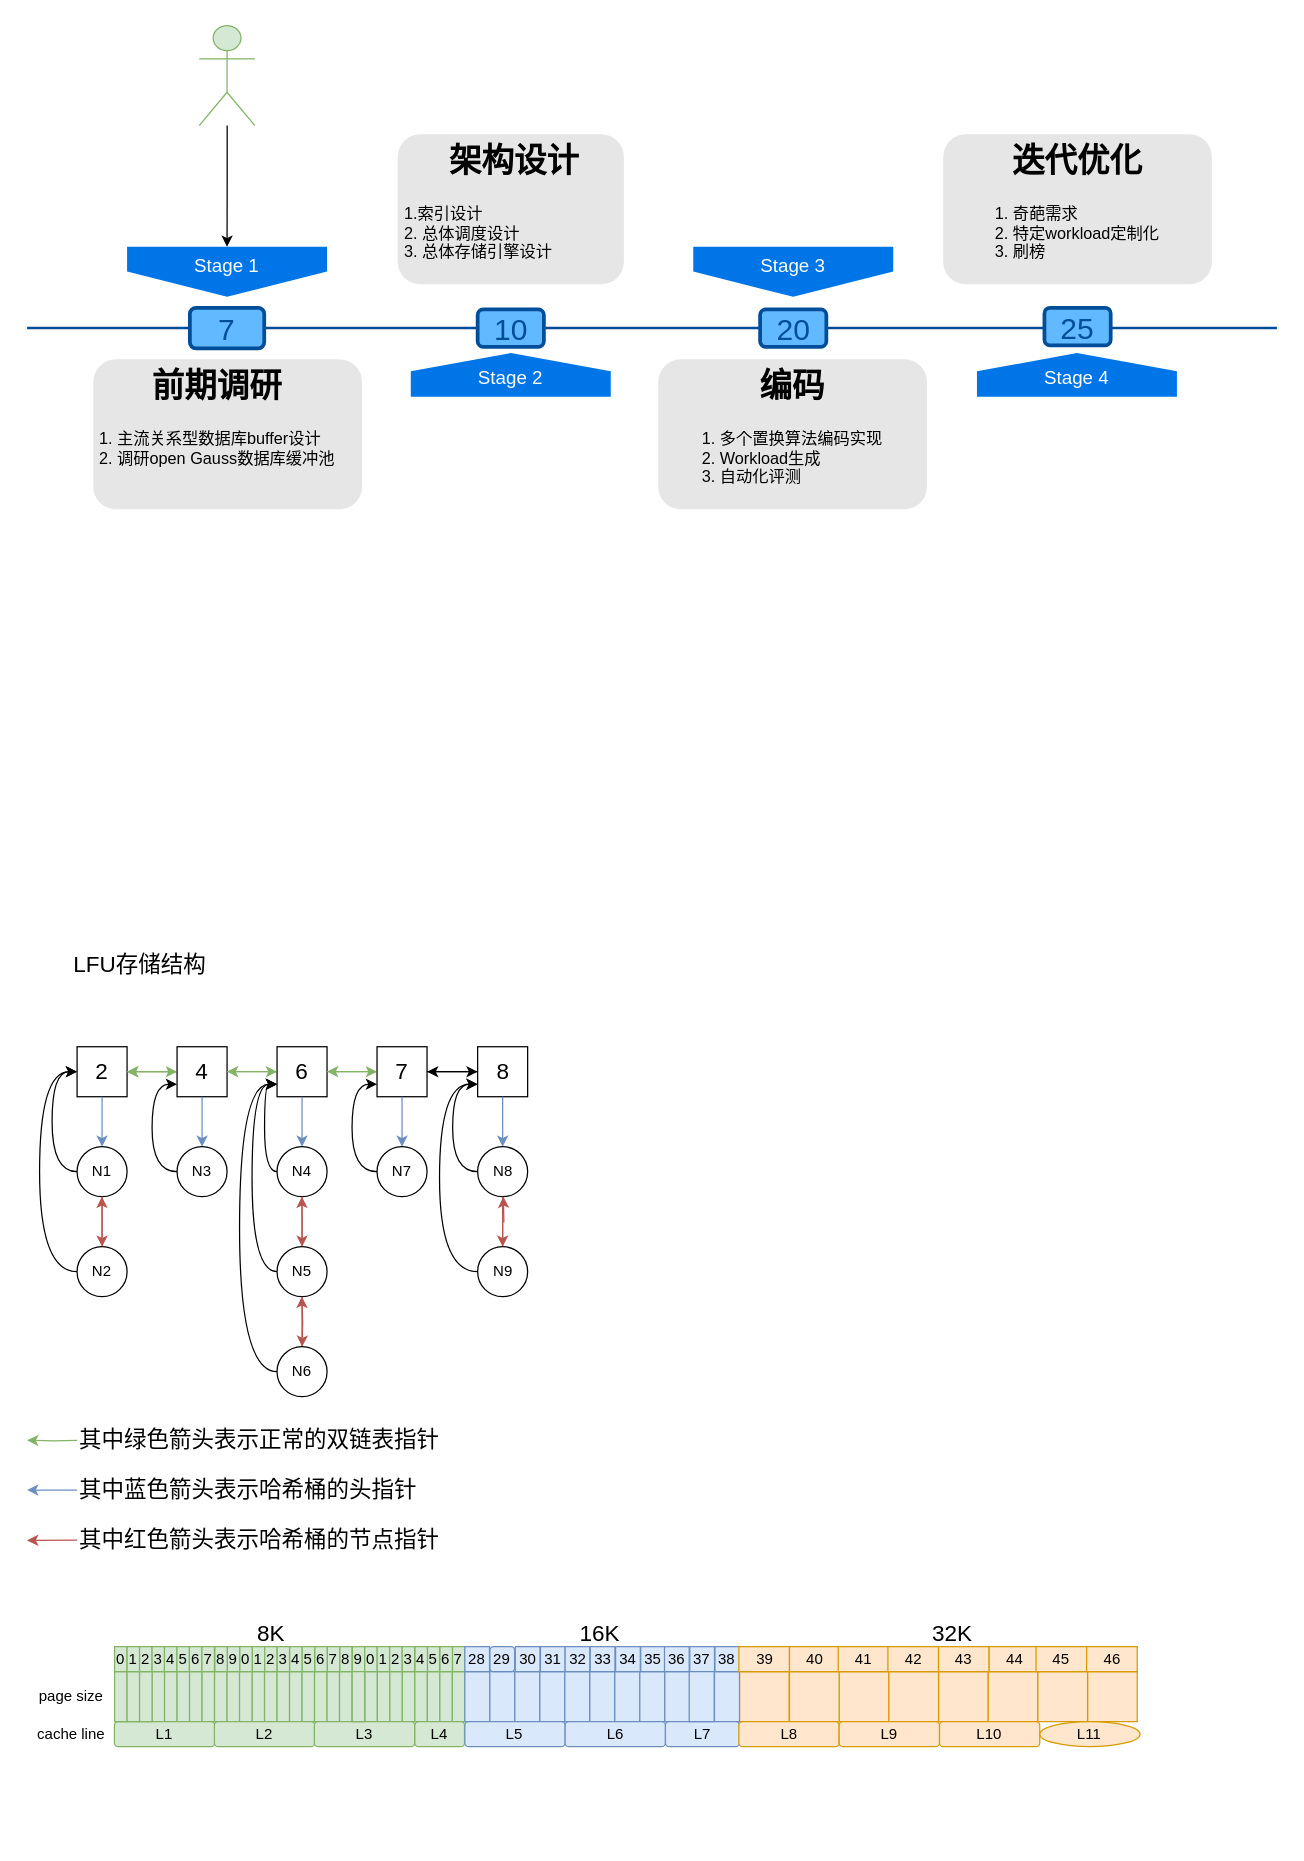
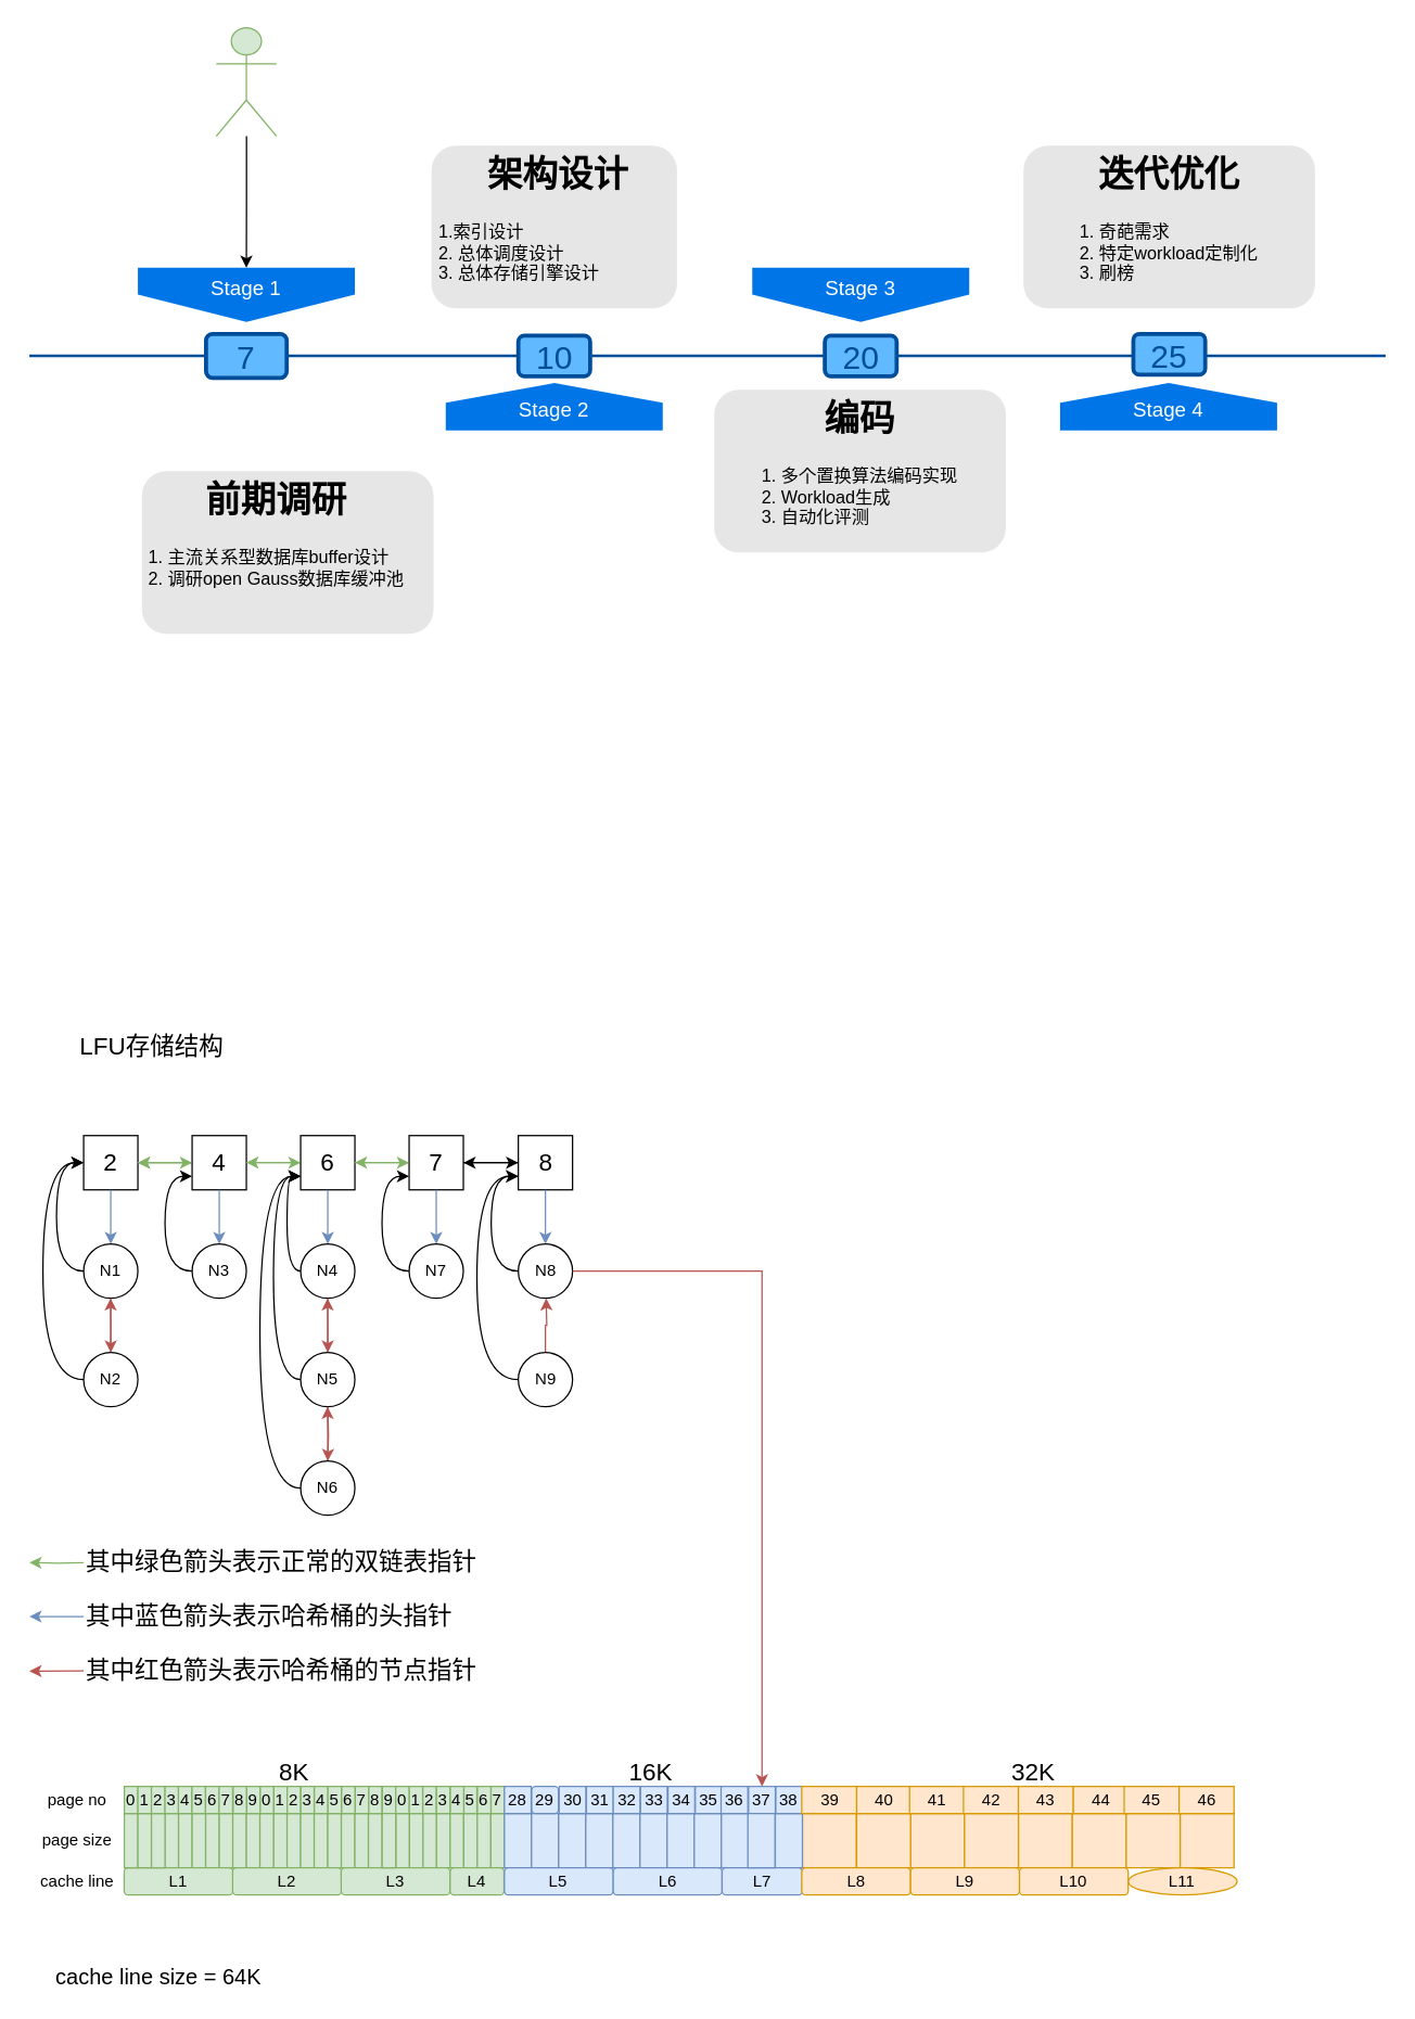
- <mxCell id="7" value="&lt;h1 style=&quot;text-align: center&quot;&gt;前期调研&lt;/h1&gt;&lt;div&gt;1. 主流关系型数据库buffer设计&lt;br&gt;&lt;/div&gt;&lt;div&gt;2. 调研open Gauss数据库缓冲池&lt;/div&gt;&lt;div&gt;&lt;br&gt;&lt;/div&gt;" style="text;html=1;spacing=5;spacingTop=-20;whiteSpace=wrap;overflow=hidden;strokeColor=none;strokeWidth=3;fillColor=#E6E6E6;fontSize=13;fontColor=#000000;align=left;rounded=1;" parent="1" vertex="1"><mxGeometry x="74" y="287" width="215" height="120" as="geometry" /></mxCell>
+ <mxCell id="7" value="&lt;h1 style=&quot;text-align: center&quot;&gt;前期调研&lt;/h1&gt;&lt;div&gt;1. 主流关系型数据库buffer设计&lt;br&gt;&lt;/div&gt;&lt;div&gt;2. 调研open Gauss数据库缓冲池&lt;/div&gt;&lt;div&gt;&lt;br&gt;&lt;/div&gt;" style="text;html=1;spacing=5;spacingTop=-20;whiteSpace=wrap;overflow=hidden;strokeColor=none;strokeWidth=3;fillColor=#E6E6E6;fontSize=13;fontColor=#000000;align=left;rounded=1;" parent="1" vertex="1"><mxGeometry x="104" y="347" width="215" height="120" as="geometry" /></mxCell>
- <mxCell id="68" value="" style="edgeStyle=orthogonalEdgeStyle;rounded=0;orthogonalLoop=1;jettySize=auto;html=1;fillColor=#f8cecc;strokeColor=#b85450;" parent="1" source="64" target="67" edge="1"><mxGeometry x="187" y="900" as="geometry" /></mxCell>
+ <mxCell id="68" value="" style="edgeStyle=orthogonalEdgeStyle;rounded=0;orthogonalLoop=1;jettySize=auto;html=1;fillColor=#f8cecc;strokeColor=#b85450;" parent="1" source="64" target="162" edge="1"><mxGeometry x="187" y="900" as="geometry" /></mxCell>
+ <mxCell id="172" value="page no" style="text;html=1;align=center;verticalAlign=middle;resizable=0;points=[];autosize=1;" vertex="1" parent="1"><mxGeometry x="25.88" y="1317" width="60" height="20" as="geometry" /></mxCell>
+ <mxCell id="180" value="cache line size = 64K" style="text;html=1;align=center;verticalAlign=middle;resizable=0;points=[];autosize=1;fontSize=16;" vertex="1" parent="1"><mxGeometry x="31" y="1447" width="170" height="20" as="geometry" /></mxCell>
